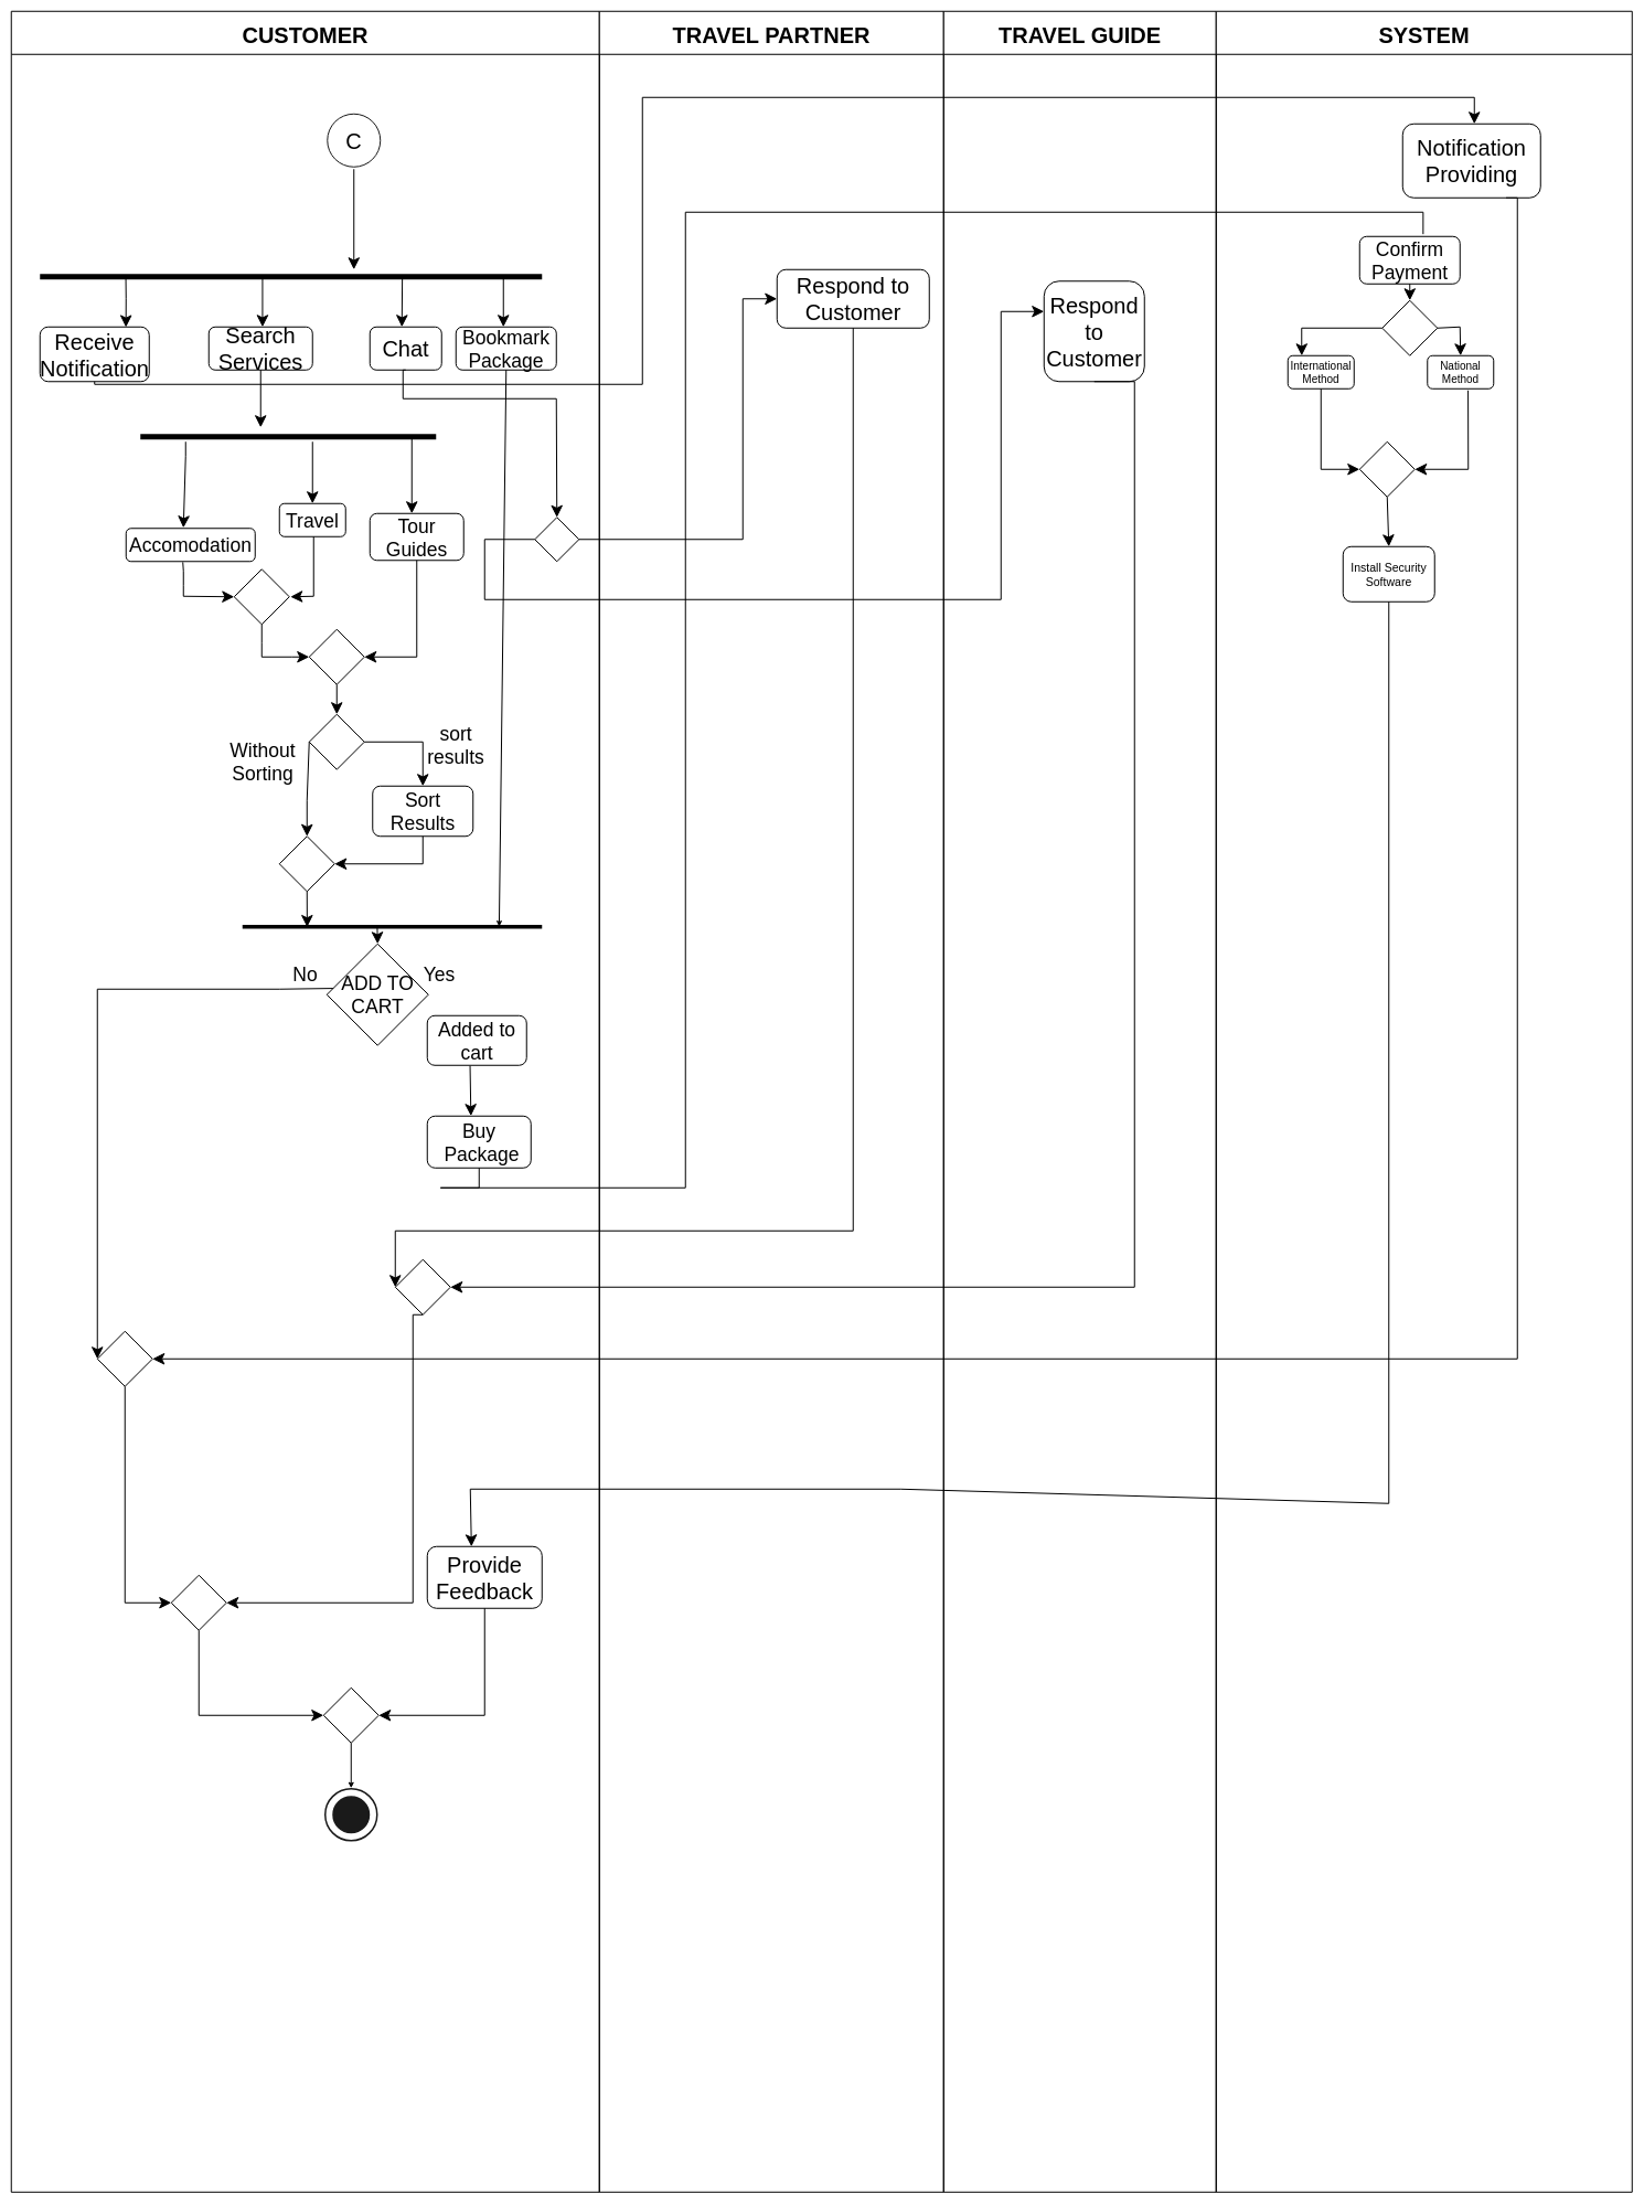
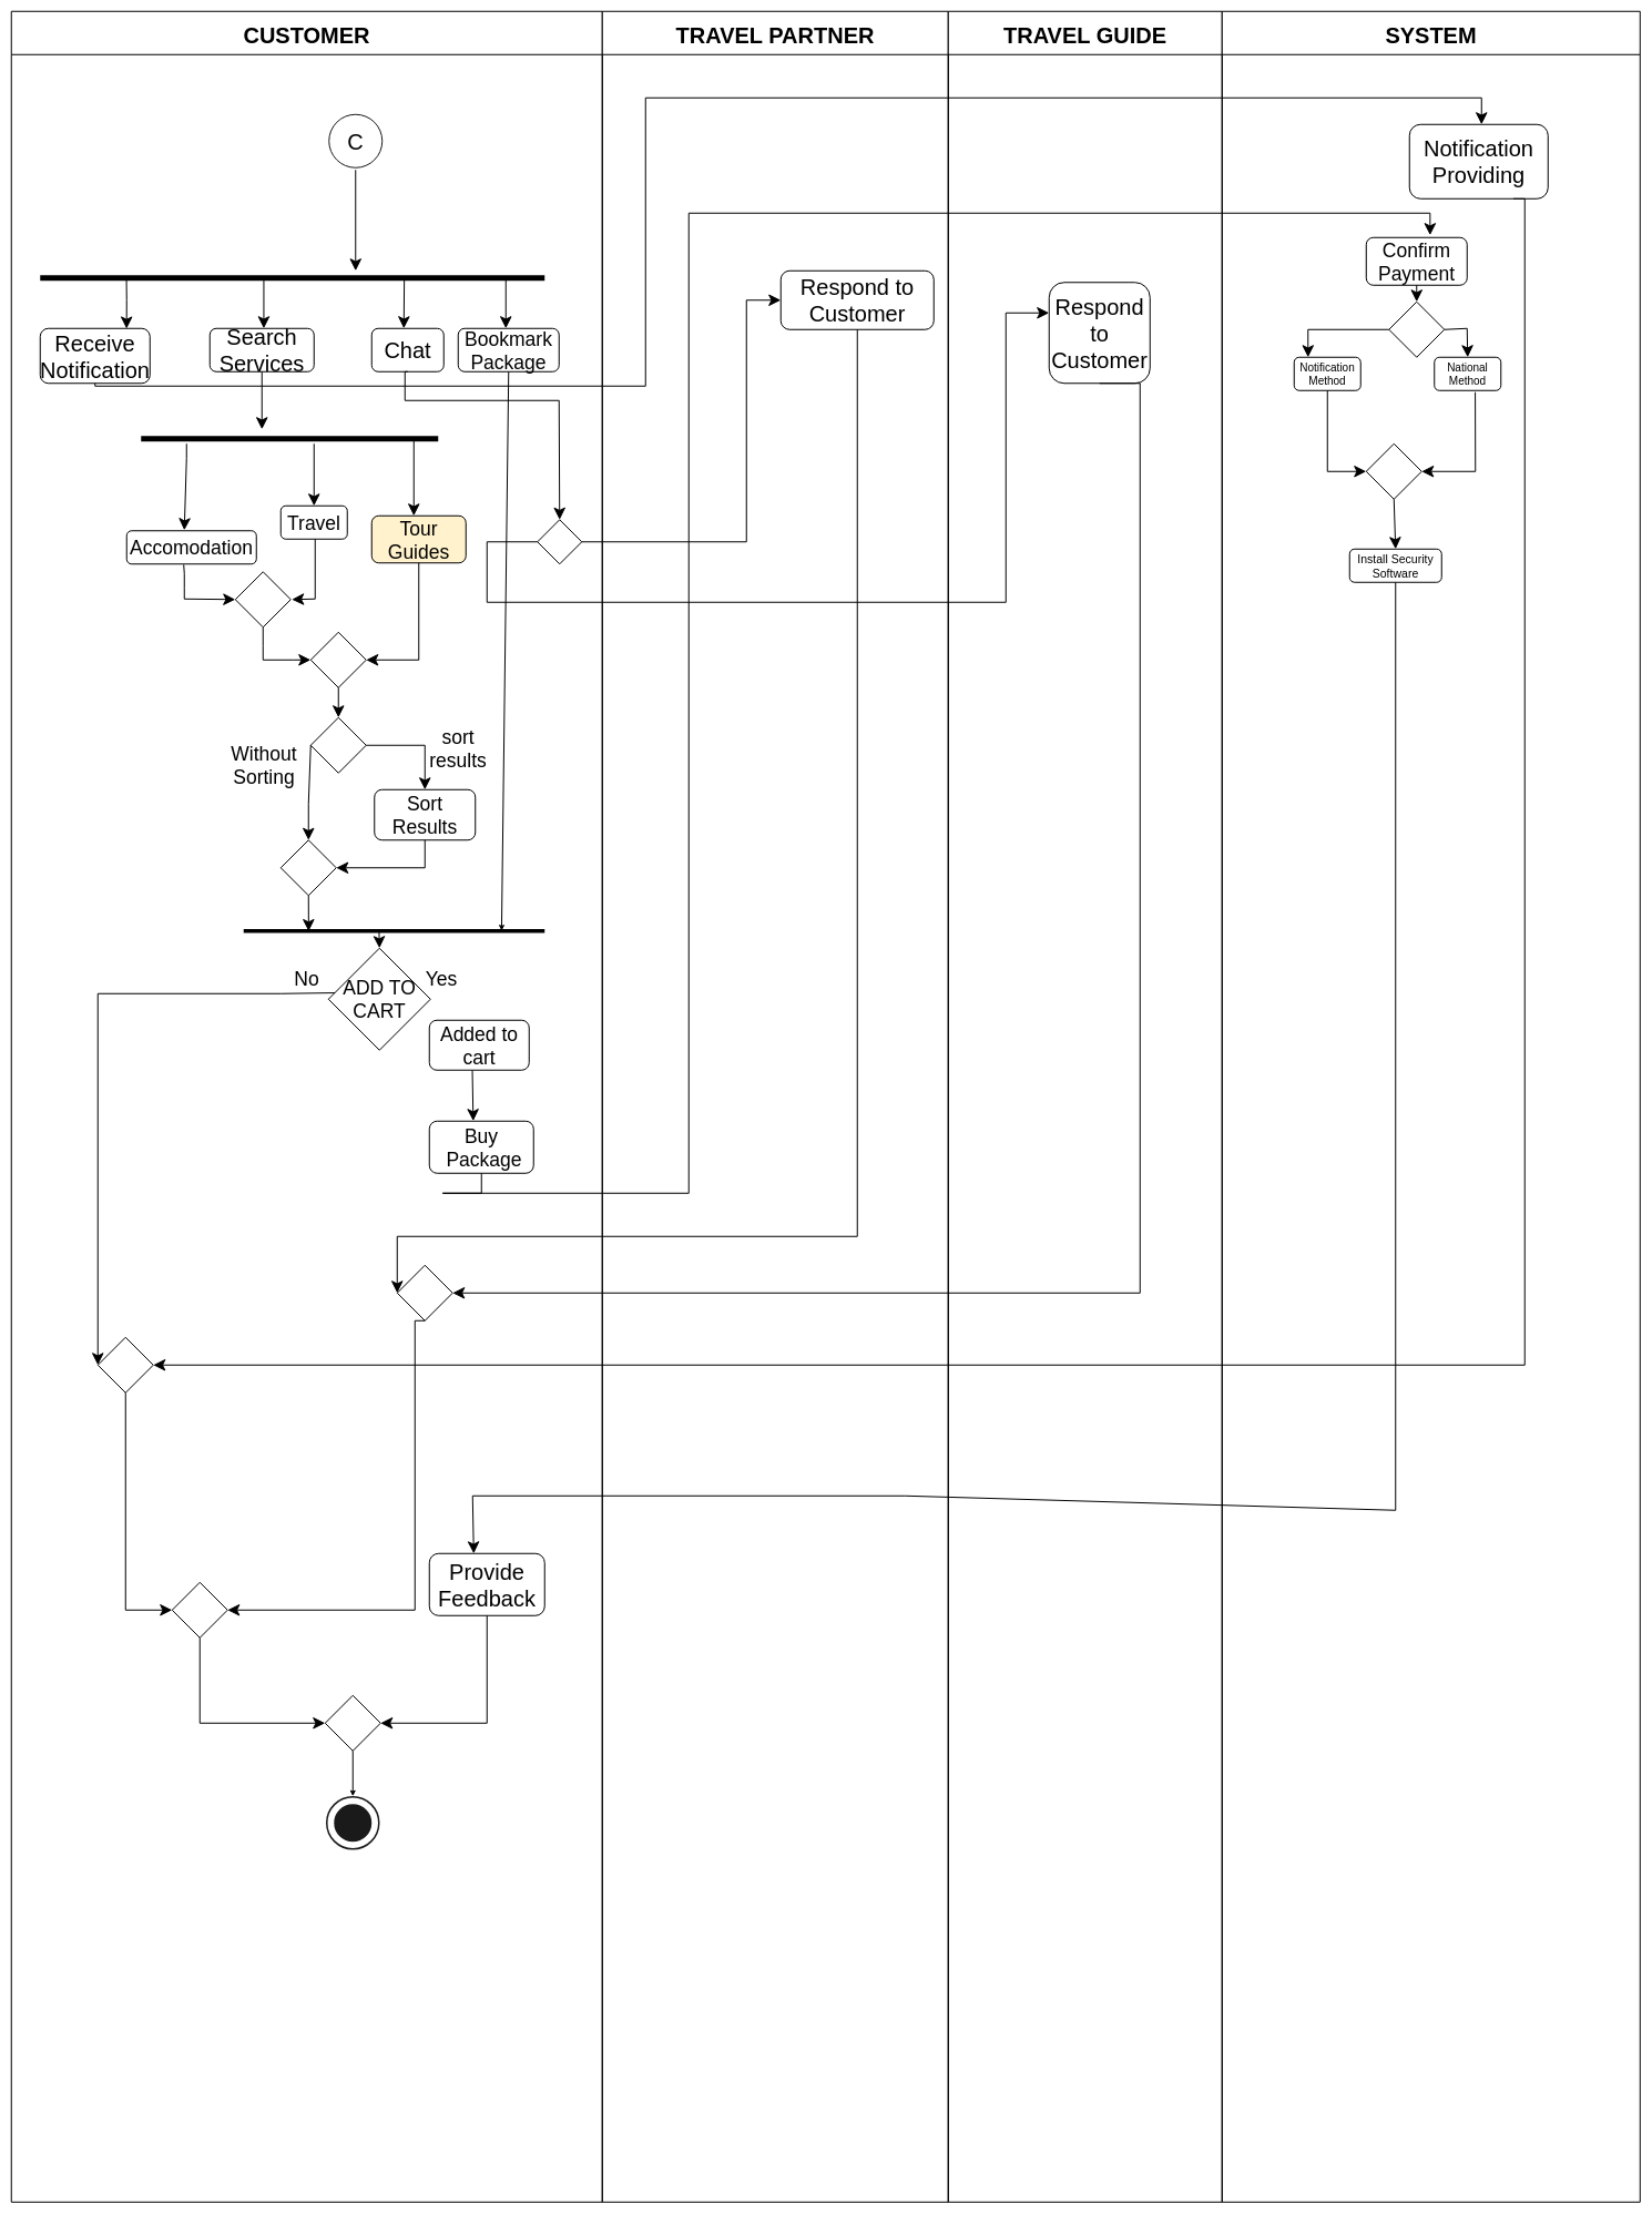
- <mxCell id="82" value="" style="edgeStyle=segmentEdgeStyle;endArrow=none;html=1;rounded=0;fontSize=15;strokeColor=#000000;strokeWidth=2;exitX=0.5;exitY=1;exitDx=0;exitDy=0;entryX=0.633;entryY=-0.048;entryDx=0;entryDy=0;entryPerimeter=0;endSize=17;" parent="1" source="44" target="67" edge="1"><mxGeometry width="50" height="50" relative="1" as="geometry"><mxPoint x="826" y="2178" as="sourcePoint" /><mxPoint x="2724" y="384" as="targetPoint" /><Array as="points"><mxPoint x="798" y="2152" /><mxPoint x="1242" y="2152" /><mxPoint x="1242" y="384" /><mxPoint x="2722" y="384" /></Array></mxGeometry></mxCell>
+ <mxCell id="82" value="" style="edgeStyle=segmentEdgeStyle;endArrow=classic;html=1;rounded=0;fontSize=15;strokeColor=#000000;strokeWidth=2;exitX=0.5;exitY=1;exitDx=0;exitDy=0;entryX=0.633;entryY=-0.048;entryDx=0;entryDy=0;entryPerimeter=0;endSize=17;" parent="1" source="44" target="67" edge="1"><mxGeometry width="50" height="50" relative="1" as="geometry"><mxPoint x="826" y="2178" as="sourcePoint" /><mxPoint x="2724" y="384" as="targetPoint" /><Array as="points"><mxPoint x="798" y="2152" /><mxPoint x="1242" y="2152" /><mxPoint x="1242" y="384" /><mxPoint x="2722" y="384" /></Array></mxGeometry></mxCell>
- <mxCell id="68" value="International&lt;br&gt;Method" style="rounded=1;whiteSpace=wrap;html=1;fontSize=20;strokeColor=#000000;strokeWidth=2;" parent="65" vertex="1"><mxGeometry x="130" y="624" width="120" height="60" as="geometry" /></mxCell>
+ <mxCell id="68" value="Notification&lt;br&gt;Method" style="rounded=1;whiteSpace=wrap;html=1;fontSize=20;strokeColor=#000000;strokeWidth=2;" parent="65" vertex="1"><mxGeometry x="130" y="624" width="120" height="60" as="geometry" /></mxCell>
- <mxCell id="15" value="&lt;font style=&quot;font-size: 35px&quot;&gt;Tour Guides&lt;/font&gt;" style="rounded=1;whiteSpace=wrap;html=1;fontSize=18;strokeColor=#000000;strokeWidth=2;" parent="2" vertex="1"><mxGeometry x="650" y="910" width="170" height="85" as="geometry" /></mxCell>
+ <mxCell id="15" value="&lt;font style=&quot;font-size: 35px&quot;&gt;Tour Guides&lt;/font&gt;" style="rounded=1;whiteSpace=wrap;html=1;fontSize=18;strokeColor=#000000;strokeWidth=2;fillColor=#fff2cc;" parent="2" vertex="1"><mxGeometry x="650" y="910" width="170" height="85" as="geometry" /></mxCell>
- <mxCell id="76" value="&lt;span style=&quot;font-size: 21px&quot;&gt;Install Security Software&lt;/span&gt;" style="rounded=1;whiteSpace=wrap;html=1;fontSize=20;strokeColor=#000000;strokeWidth=2;" parent="65" vertex="1"><mxGeometry x="230" y="970" width="166" height="100" as="geometry" /></mxCell>
+ <mxCell id="76" value="&lt;span style=&quot;font-size: 21px&quot;&gt;Install Security Software&lt;/span&gt;" style="rounded=1;whiteSpace=wrap;html=1;fontSize=20;strokeColor=#000000;strokeWidth=2;" parent="65" vertex="1"><mxGeometry x="230" y="970" width="166" height="60" as="geometry" /></mxCell>
